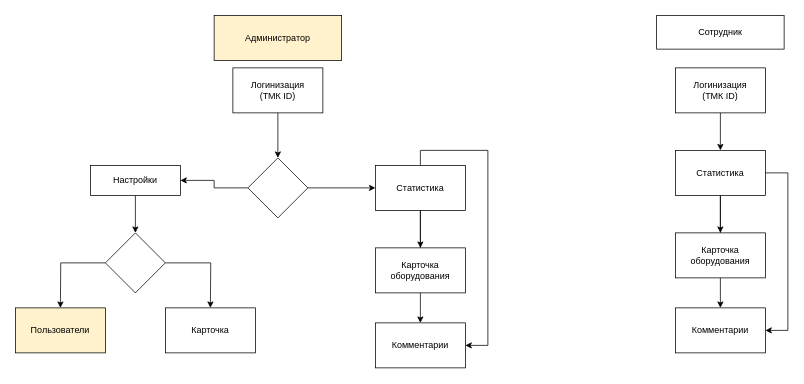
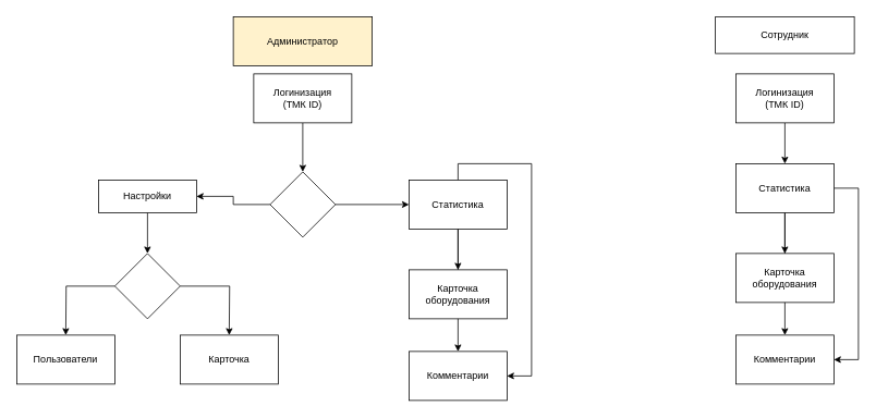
- <mxCell id="18" value="Пользователи" style="whiteSpace=wrap;html=1;fillColor=#fff2cc;" vertex="1" parent="1"><mxGeometry x="20" y="410" width="120" height="60" as="geometry" /></mxCell>
+ <mxCell id="18" value="Пользователи" style="whiteSpace=wrap;html=1;" vertex="1" parent="1"><mxGeometry x="20" y="410" width="120" height="60" as="geometry" /></mxCell>
